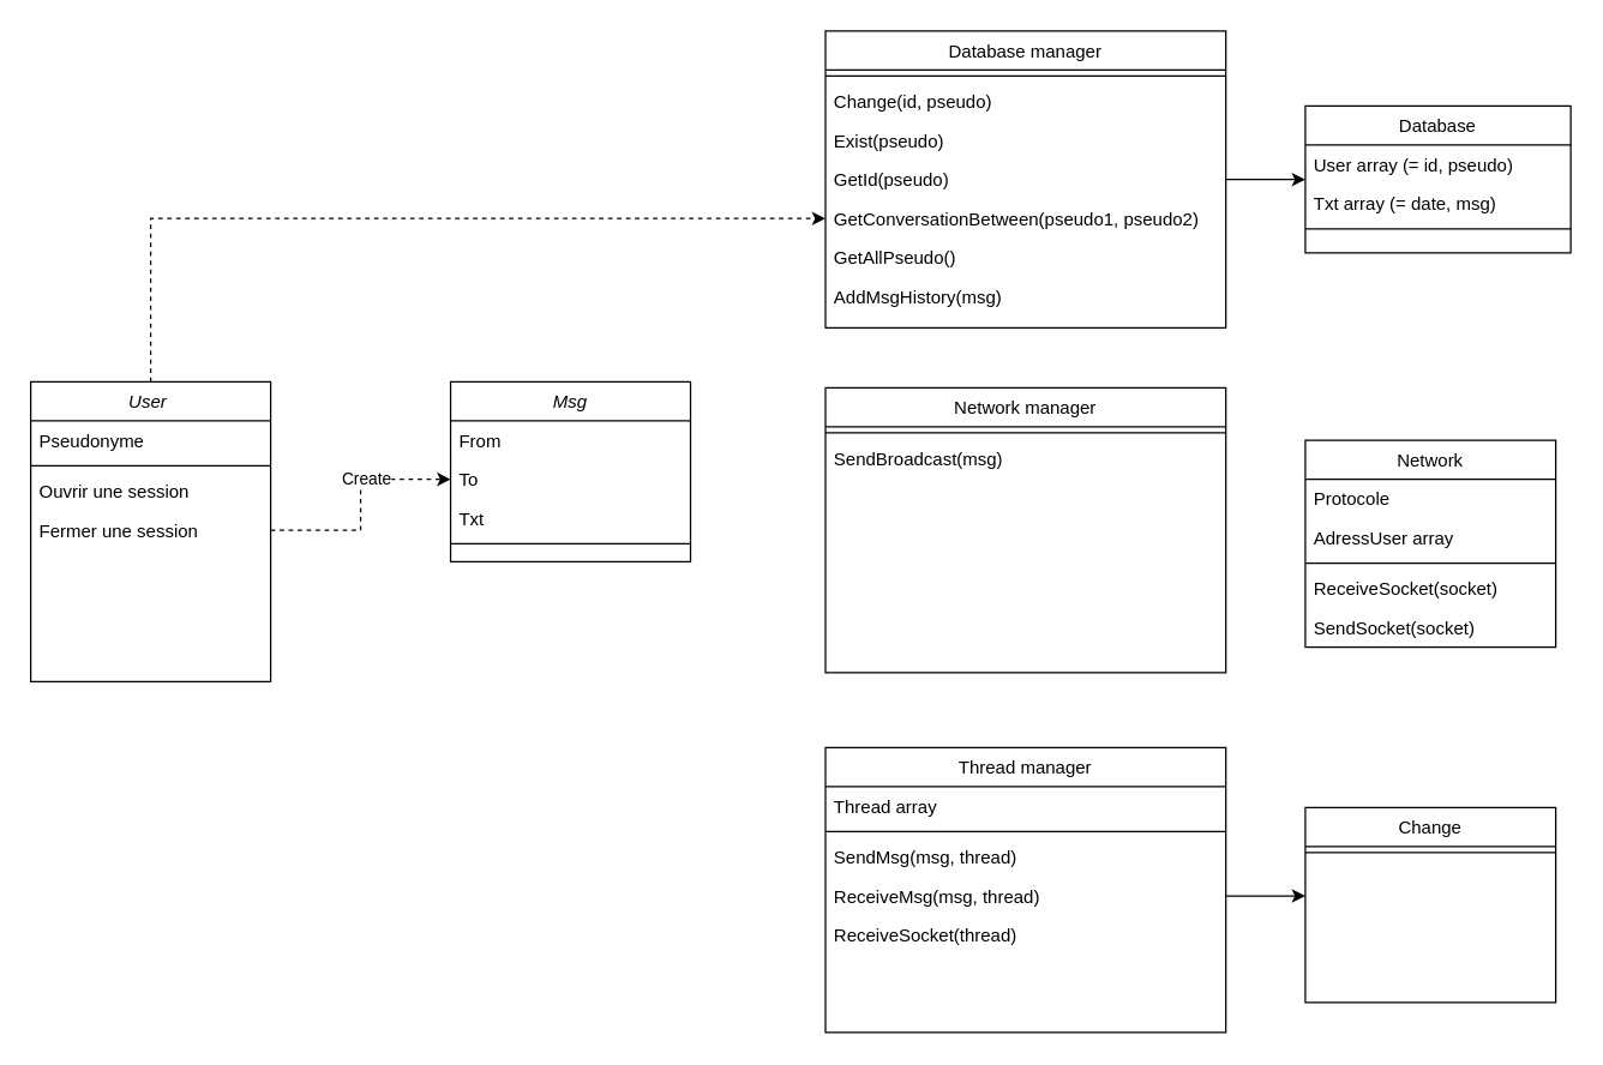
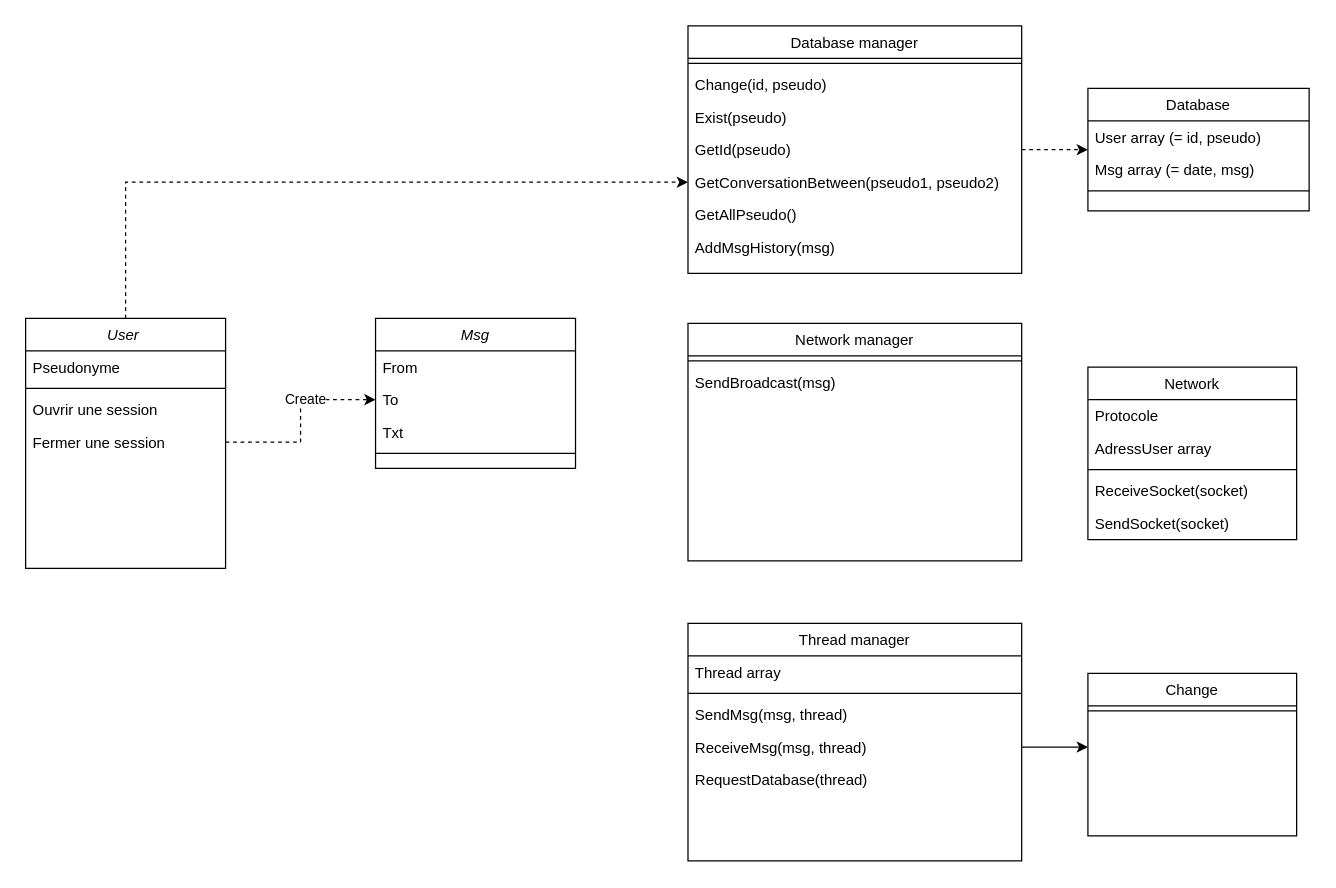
- <mxCell id="38" style="edgeStyle=orthogonalEdgeStyle;rounded=0;orthogonalLoop=1;jettySize=auto;html=1;entryX=0;entryY=0.5;entryDx=0;entryDy=0;" parent="1" source="12" target="22" edge="1"><mxGeometry relative="1" as="geometry" /></mxCell>
+ <mxCell id="38" style="edgeStyle=orthogonalEdgeStyle;rounded=0;orthogonalLoop=1;jettySize=auto;html=1;entryX=0;entryY=0.5;entryDx=0;entryDy=0;dashed=1;" parent="1" source="12" target="22" edge="1"><mxGeometry relative="1" as="geometry" /></mxCell>
- <mxCell id="24" value="Txt array (= date,  msg)&#10;" style="text;align=left;verticalAlign=top;spacingLeft=4;spacingRight=4;overflow=hidden;rotatable=0;points=[[0,0.5],[1,0.5]];portConstraint=eastwest;" parent="22" vertex="1"><mxGeometry y="52" width="177" height="26" as="geometry" /></mxCell>
+ <mxCell id="24" value="Msg array (= date,  msg)&#10;" style="text;align=left;verticalAlign=top;spacingLeft=4;spacingRight=4;overflow=hidden;rotatable=0;points=[[0,0.5],[1,0.5]];portConstraint=eastwest;" parent="22" vertex="1"><mxGeometry y="52" width="177" height="26" as="geometry" /></mxCell>
- <mxCell id="36" value="ReceiveSocket(thread)" style="text;align=left;verticalAlign=top;spacingLeft=4;spacingRight=4;overflow=hidden;rotatable=0;points=[[0,0.5],[1,0.5]];portConstraint=eastwest;" parent="31" vertex="1"><mxGeometry y="112" width="267" height="26" as="geometry" /></mxCell>
+ <mxCell id="36" value="RequestDatabase(thread)" style="text;align=left;verticalAlign=top;spacingLeft=4;spacingRight=4;overflow=hidden;rotatable=0;points=[[0,0.5],[1,0.5]];portConstraint=eastwest;" parent="31" vertex="1"><mxGeometry y="112" width="267" height="26" as="geometry" /></mxCell>
